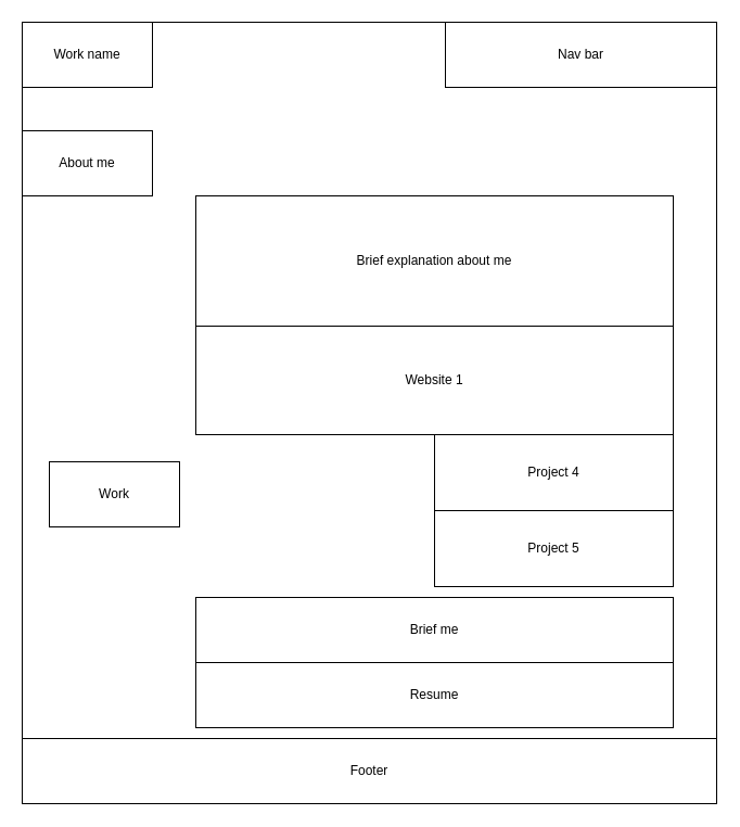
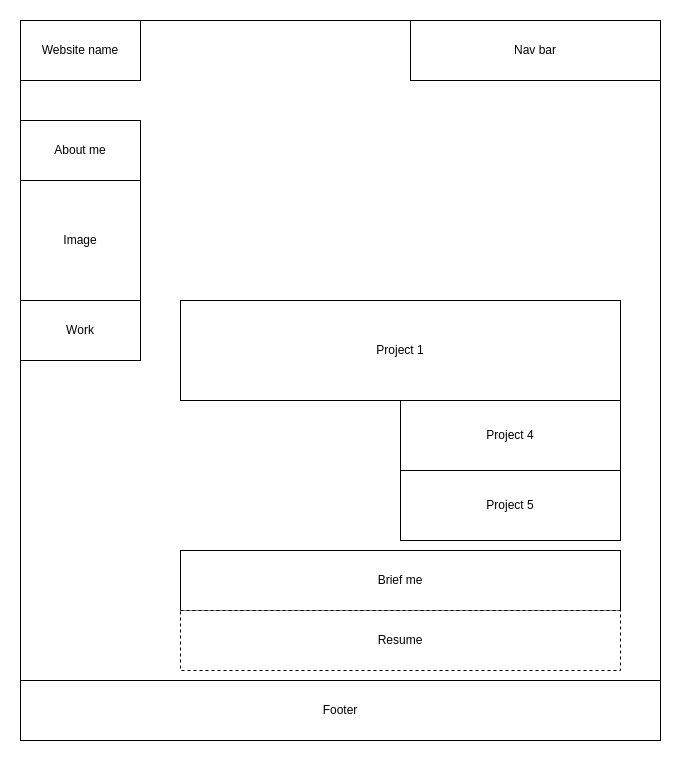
- <mxCell id="4" value="Work name" style="rounded=0;whiteSpace=wrap;html=1;fillColor=default;" vertex="1" parent="1"><mxGeometry x="20" y="20" width="120" height="60" as="geometry" /></mxCell>
+ <mxCell id="4" value="Website name" style="rounded=0;whiteSpace=wrap;html=1;fillColor=default;" vertex="1" parent="1"><mxGeometry x="20" y="20" width="120" height="60" as="geometry" /></mxCell>
+ <mxCell id="6" value="Image" style="rounded=0;whiteSpace=wrap;html=1;fillColor=default;" vertex="1" parent="1"><mxGeometry x="20" y="180" width="120" height="120" as="geometry" /></mxCell>
- <mxCell id="7" value="Brief explanation about me" style="rounded=0;whiteSpace=wrap;html=1;fillColor=default;" vertex="1" parent="1"><mxGeometry x="180" y="180" width="440" height="120" as="geometry" /></mxCell>
- <mxCell id="9" value="Website 1" style="rounded=0;whiteSpace=wrap;html=1;fillColor=default;" vertex="1" parent="1"><mxGeometry x="180" y="300" width="440" height="100" as="geometry" /></mxCell>
+ <mxCell id="9" value="Project 1" style="rounded=0;whiteSpace=wrap;html=1;fillColor=default;" vertex="1" parent="1"><mxGeometry x="180" y="300" width="440" height="100" as="geometry" /></mxCell>
- <mxCell id="8" value="Work" style="rounded=0;whiteSpace=wrap;html=1;fillColor=default;" vertex="1" parent="1"><mxGeometry x="45" y="425" width="120" height="60" as="geometry" /></mxCell>
+ <mxCell id="8" value="Work" style="rounded=0;whiteSpace=wrap;html=1;fillColor=default;" vertex="1" parent="1"><mxGeometry x="20" y="300" width="120" height="60" as="geometry" /></mxCell>
- <mxCell id="12" value="Resume" style="rounded=0;whiteSpace=wrap;html=1;fillColor=default;" vertex="1" parent="1"><mxGeometry x="180" y="610" width="440" height="60" as="geometry" /></mxCell>
+ <mxCell id="12" value="Resume" style="rounded=0;whiteSpace=wrap;html=1;fillColor=default;dashed=1;" vertex="1" parent="1"><mxGeometry x="180" y="610" width="440" height="60" as="geometry" /></mxCell>
